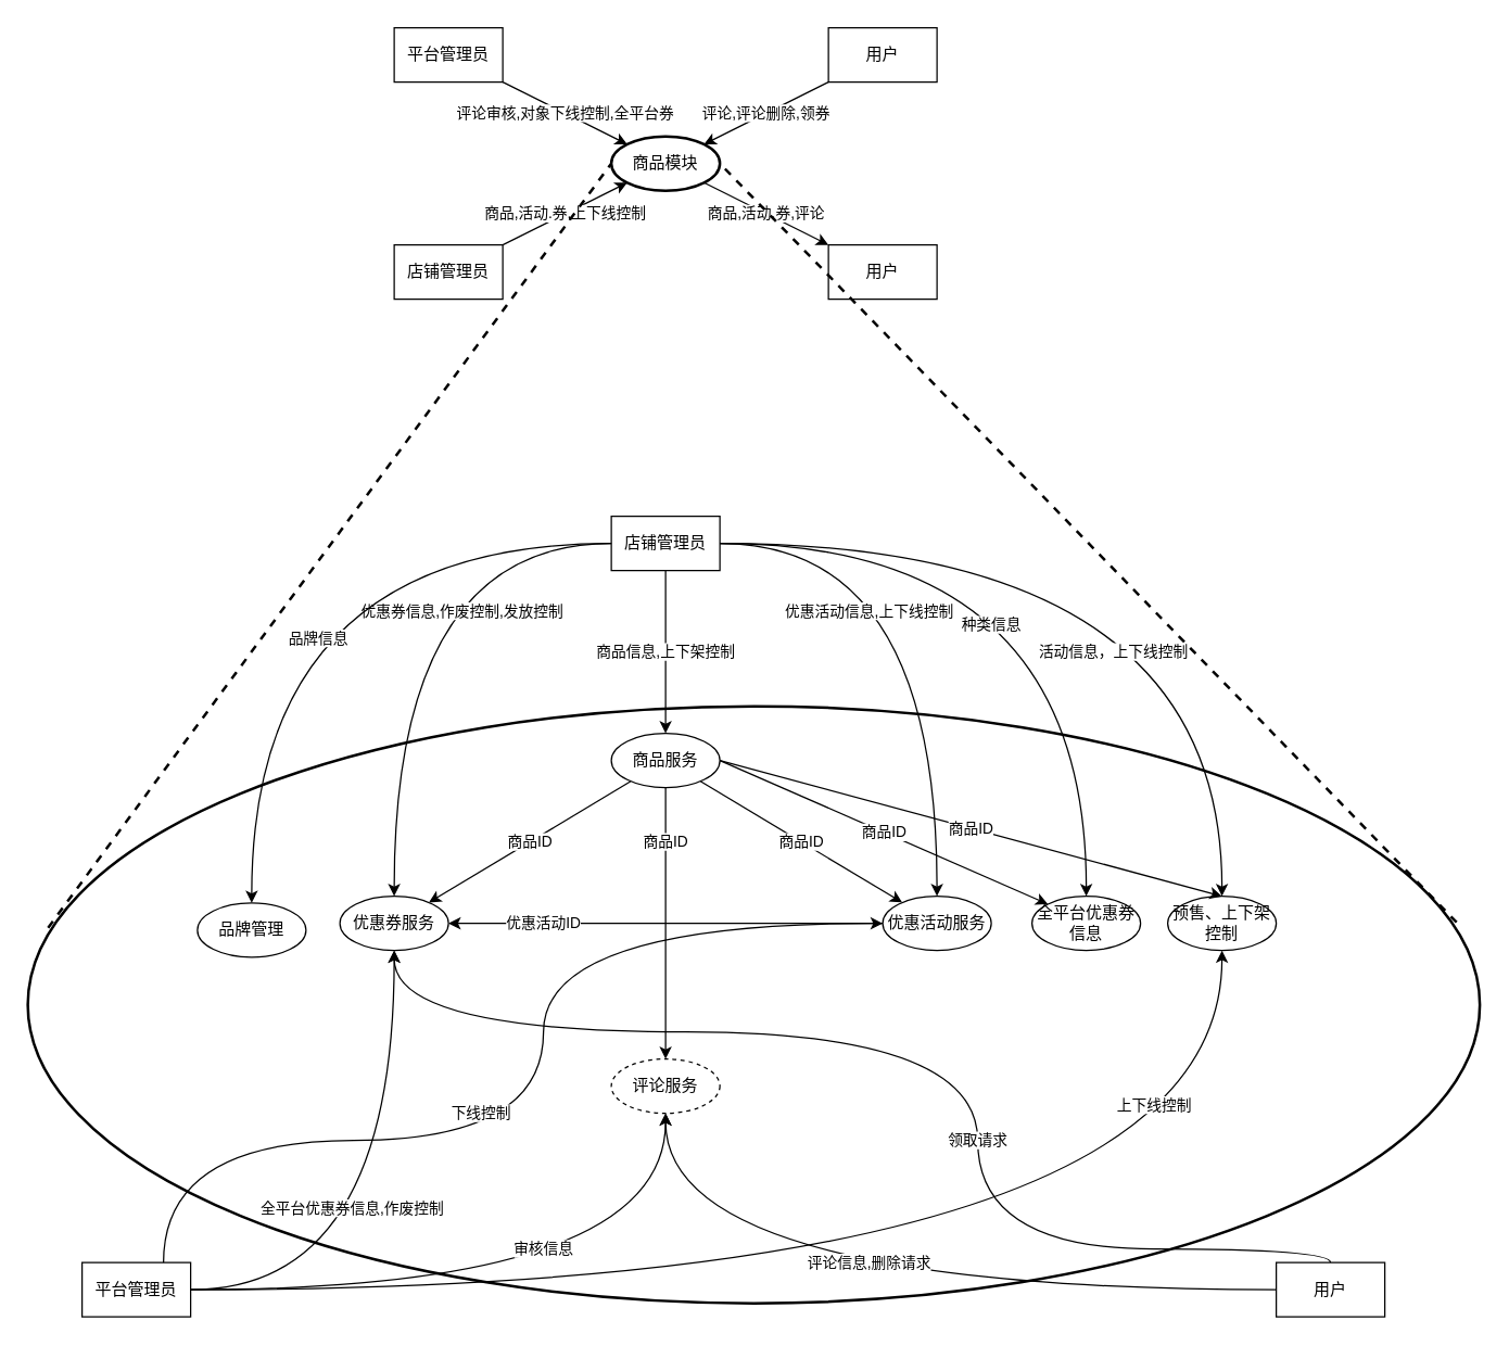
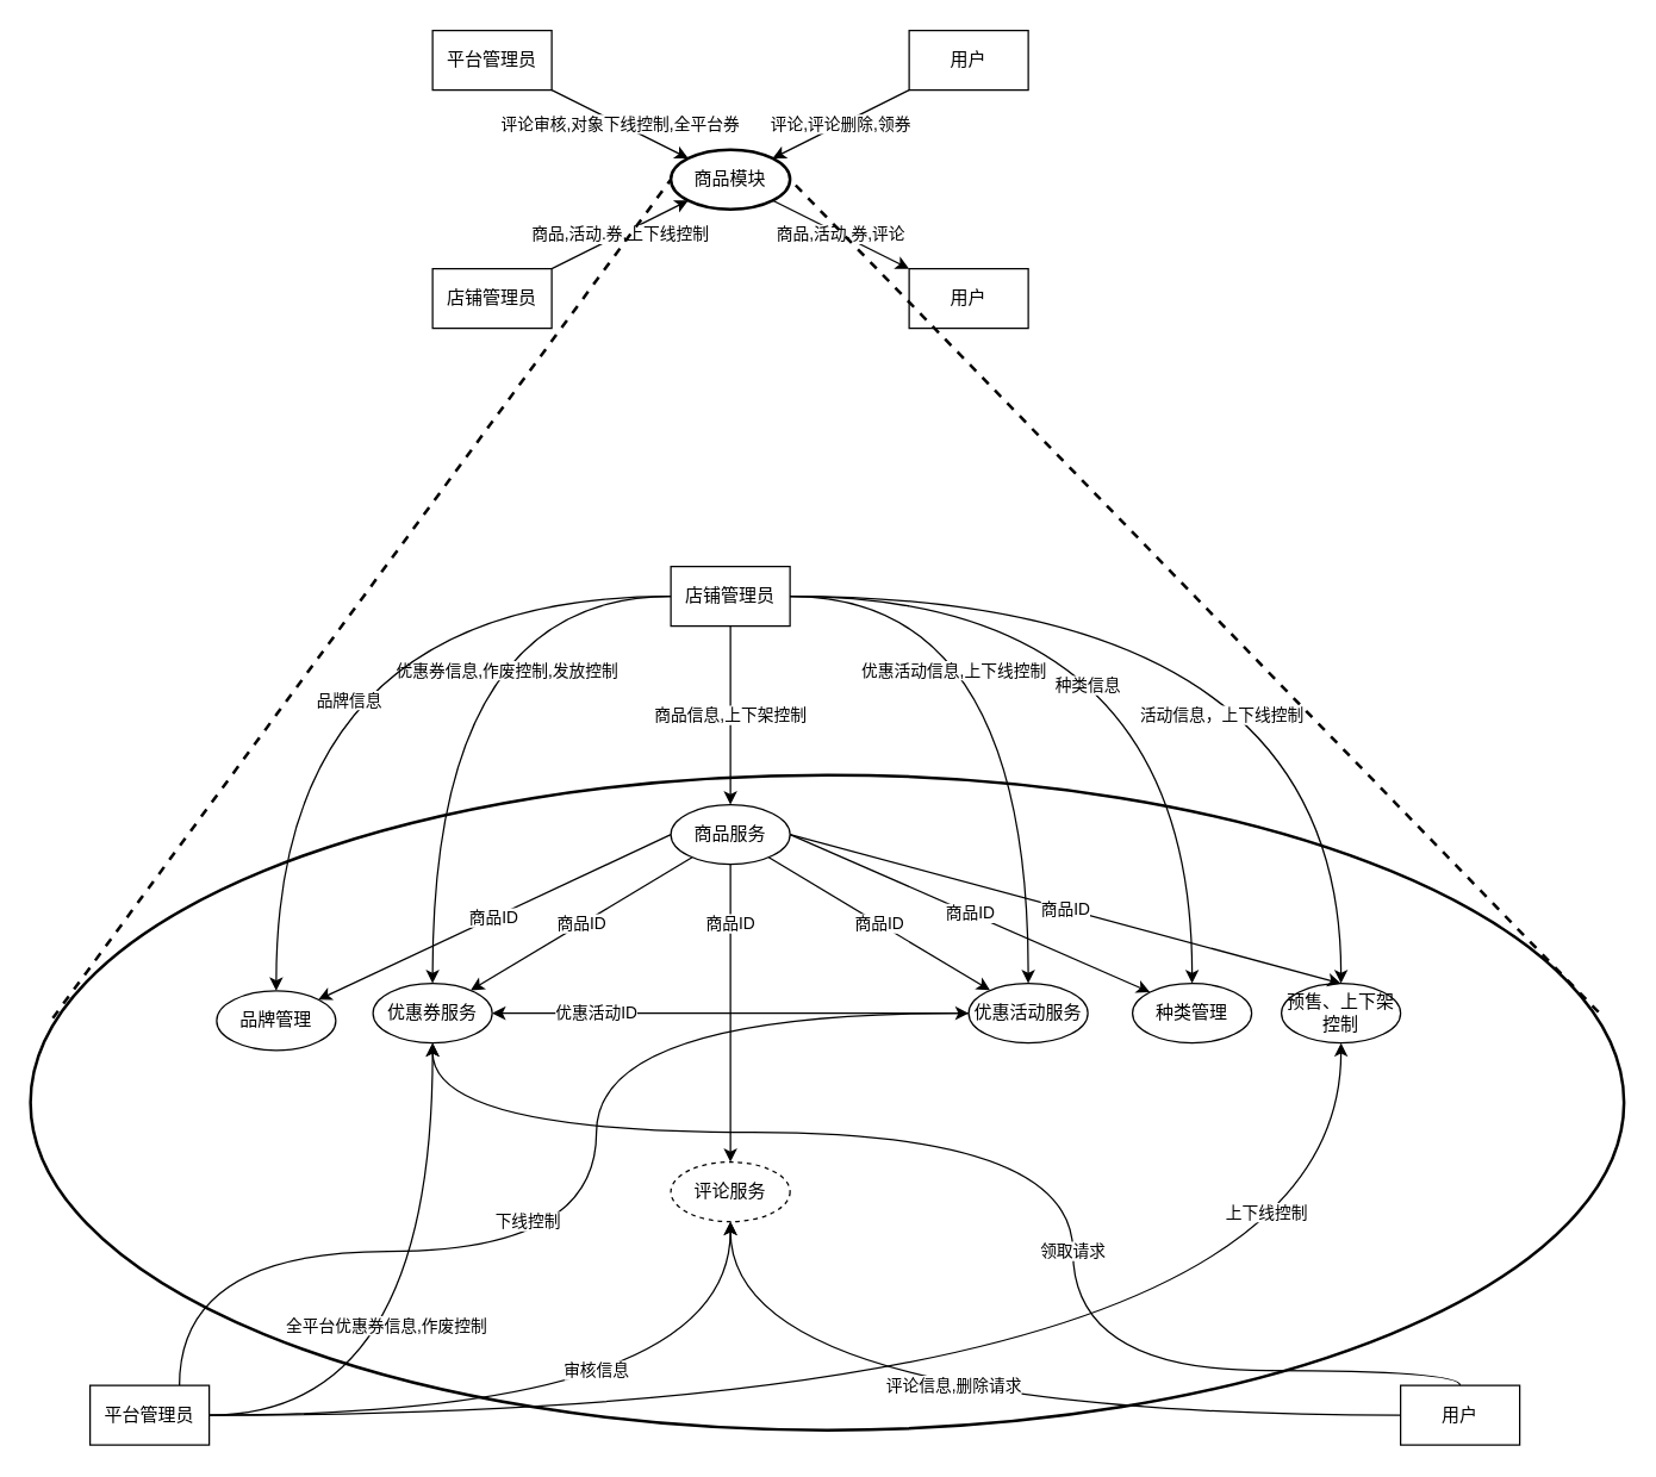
+ <mxCell id="35" value="商品ID" style="rounded=0;orthogonalLoop=1;jettySize=auto;html=1;exitX=0;exitY=0.5;exitDx=0;exitDy=0;entryX=1;entryY=0;entryDx=0;entryDy=0;" edge="1" parent="1" source="15" target="33"><mxGeometry relative="1" as="geometry"><mxPoint x="474.335" y="585.34" as="sourcePoint" /><mxPoint x="325.607" y="674.636" as="targetPoint" /></mxGeometry></mxCell>
- <mxCell id="34" value="全平台优惠券信息" style="ellipse;whiteSpace=wrap;html=1;" vertex="1" parent="1"><mxGeometry x="760" y="660" width="80" height="40" as="geometry" /></mxCell>
+ <mxCell id="34" value="种类管理" style="ellipse;whiteSpace=wrap;html=1;" vertex="1" parent="1"><mxGeometry x="760" y="660" width="80" height="40" as="geometry" /></mxCell>
